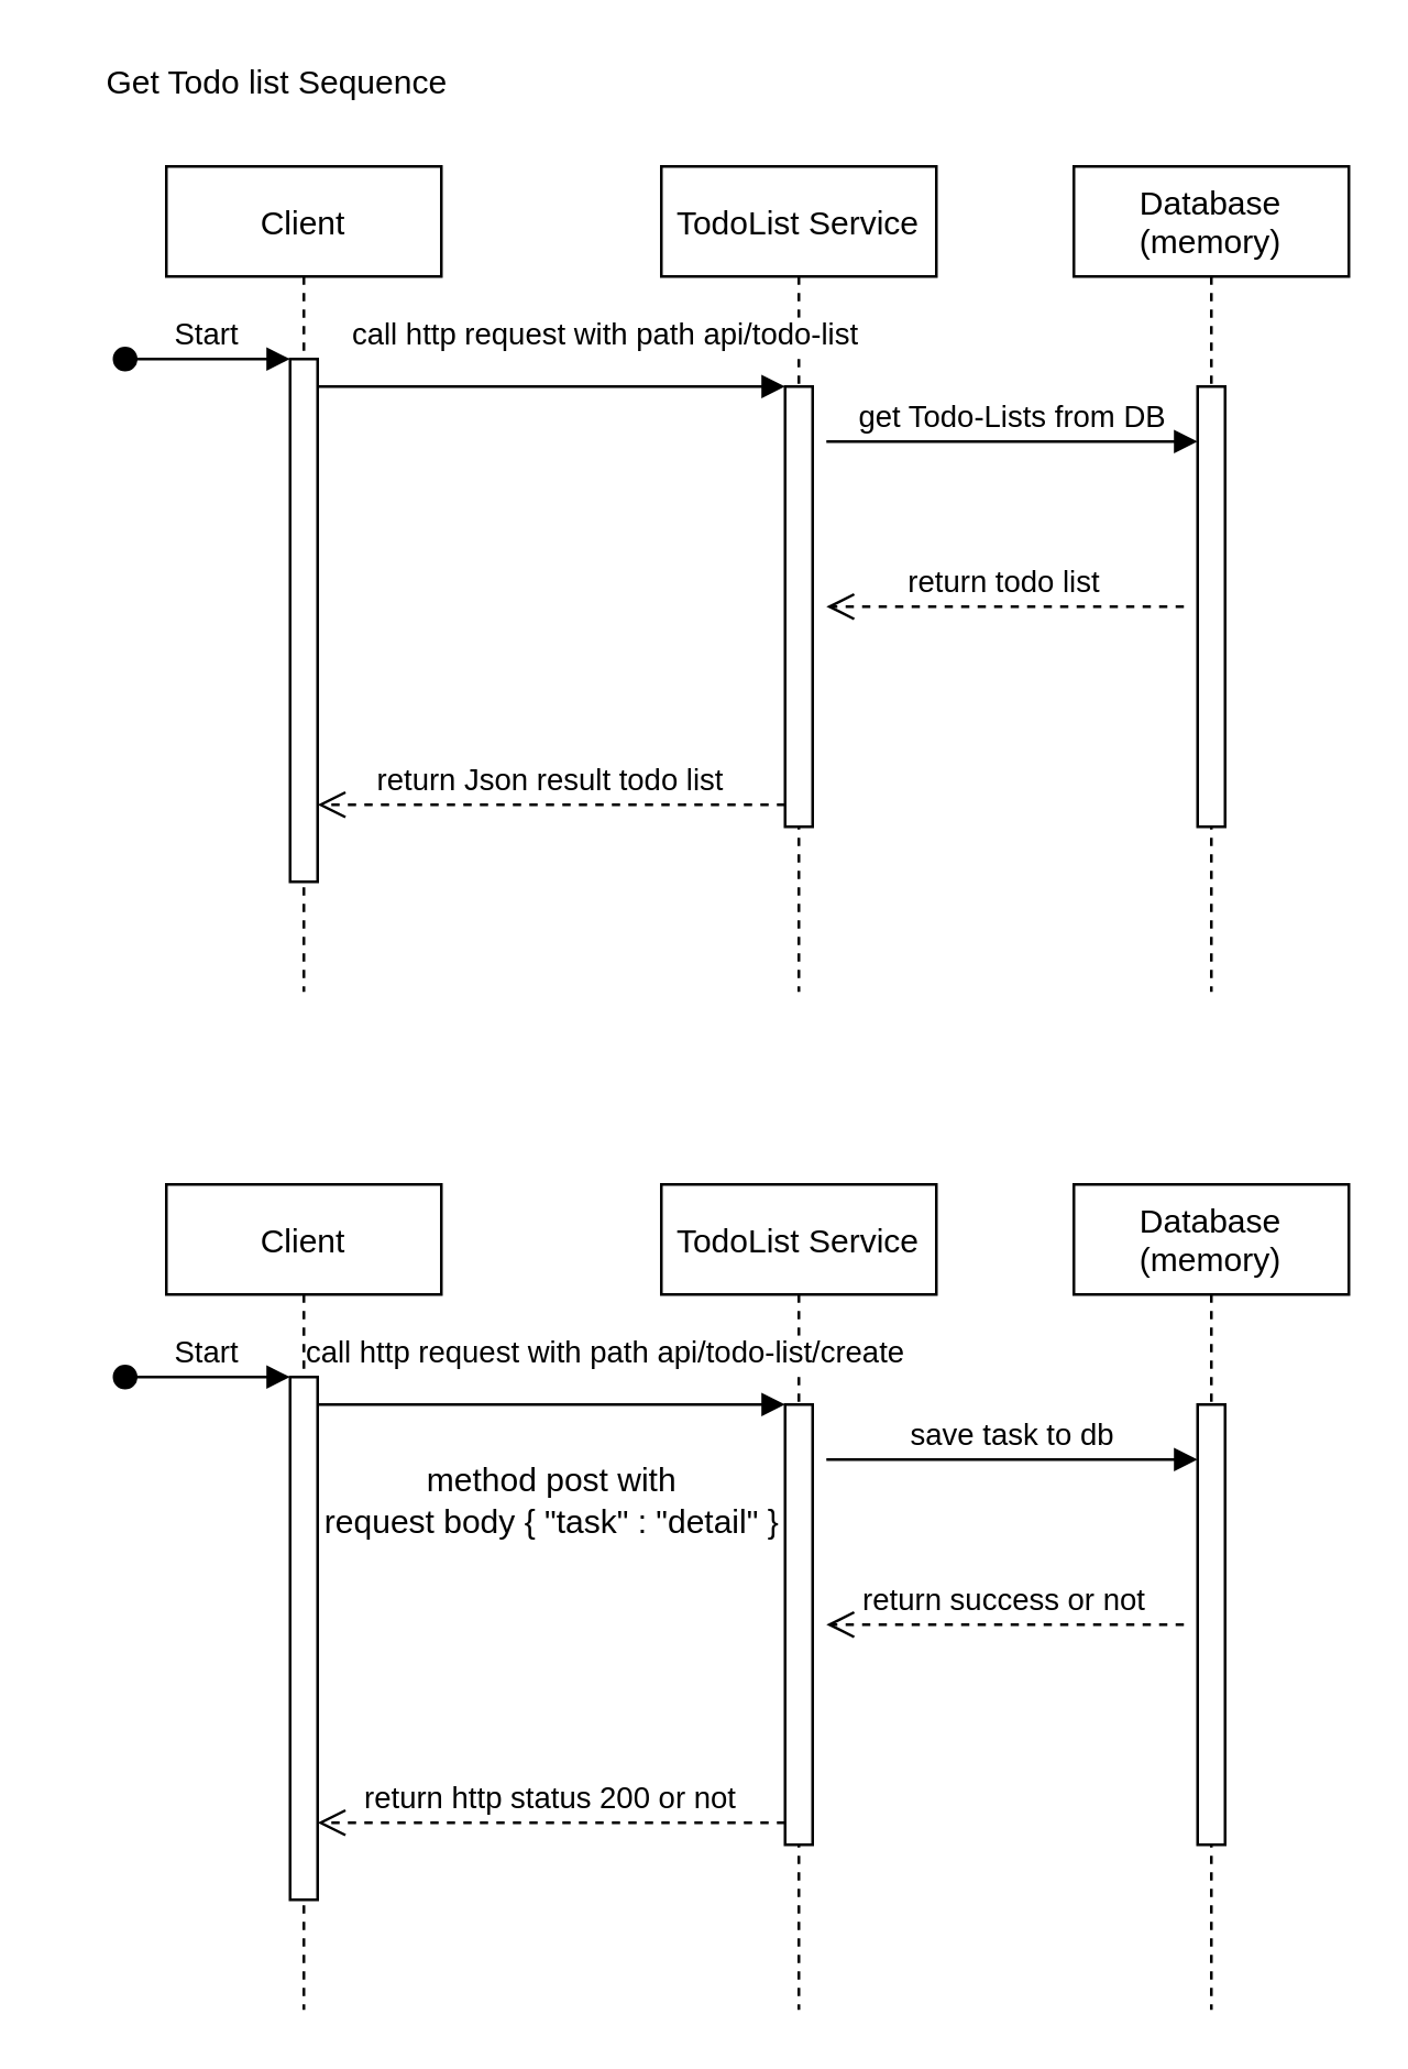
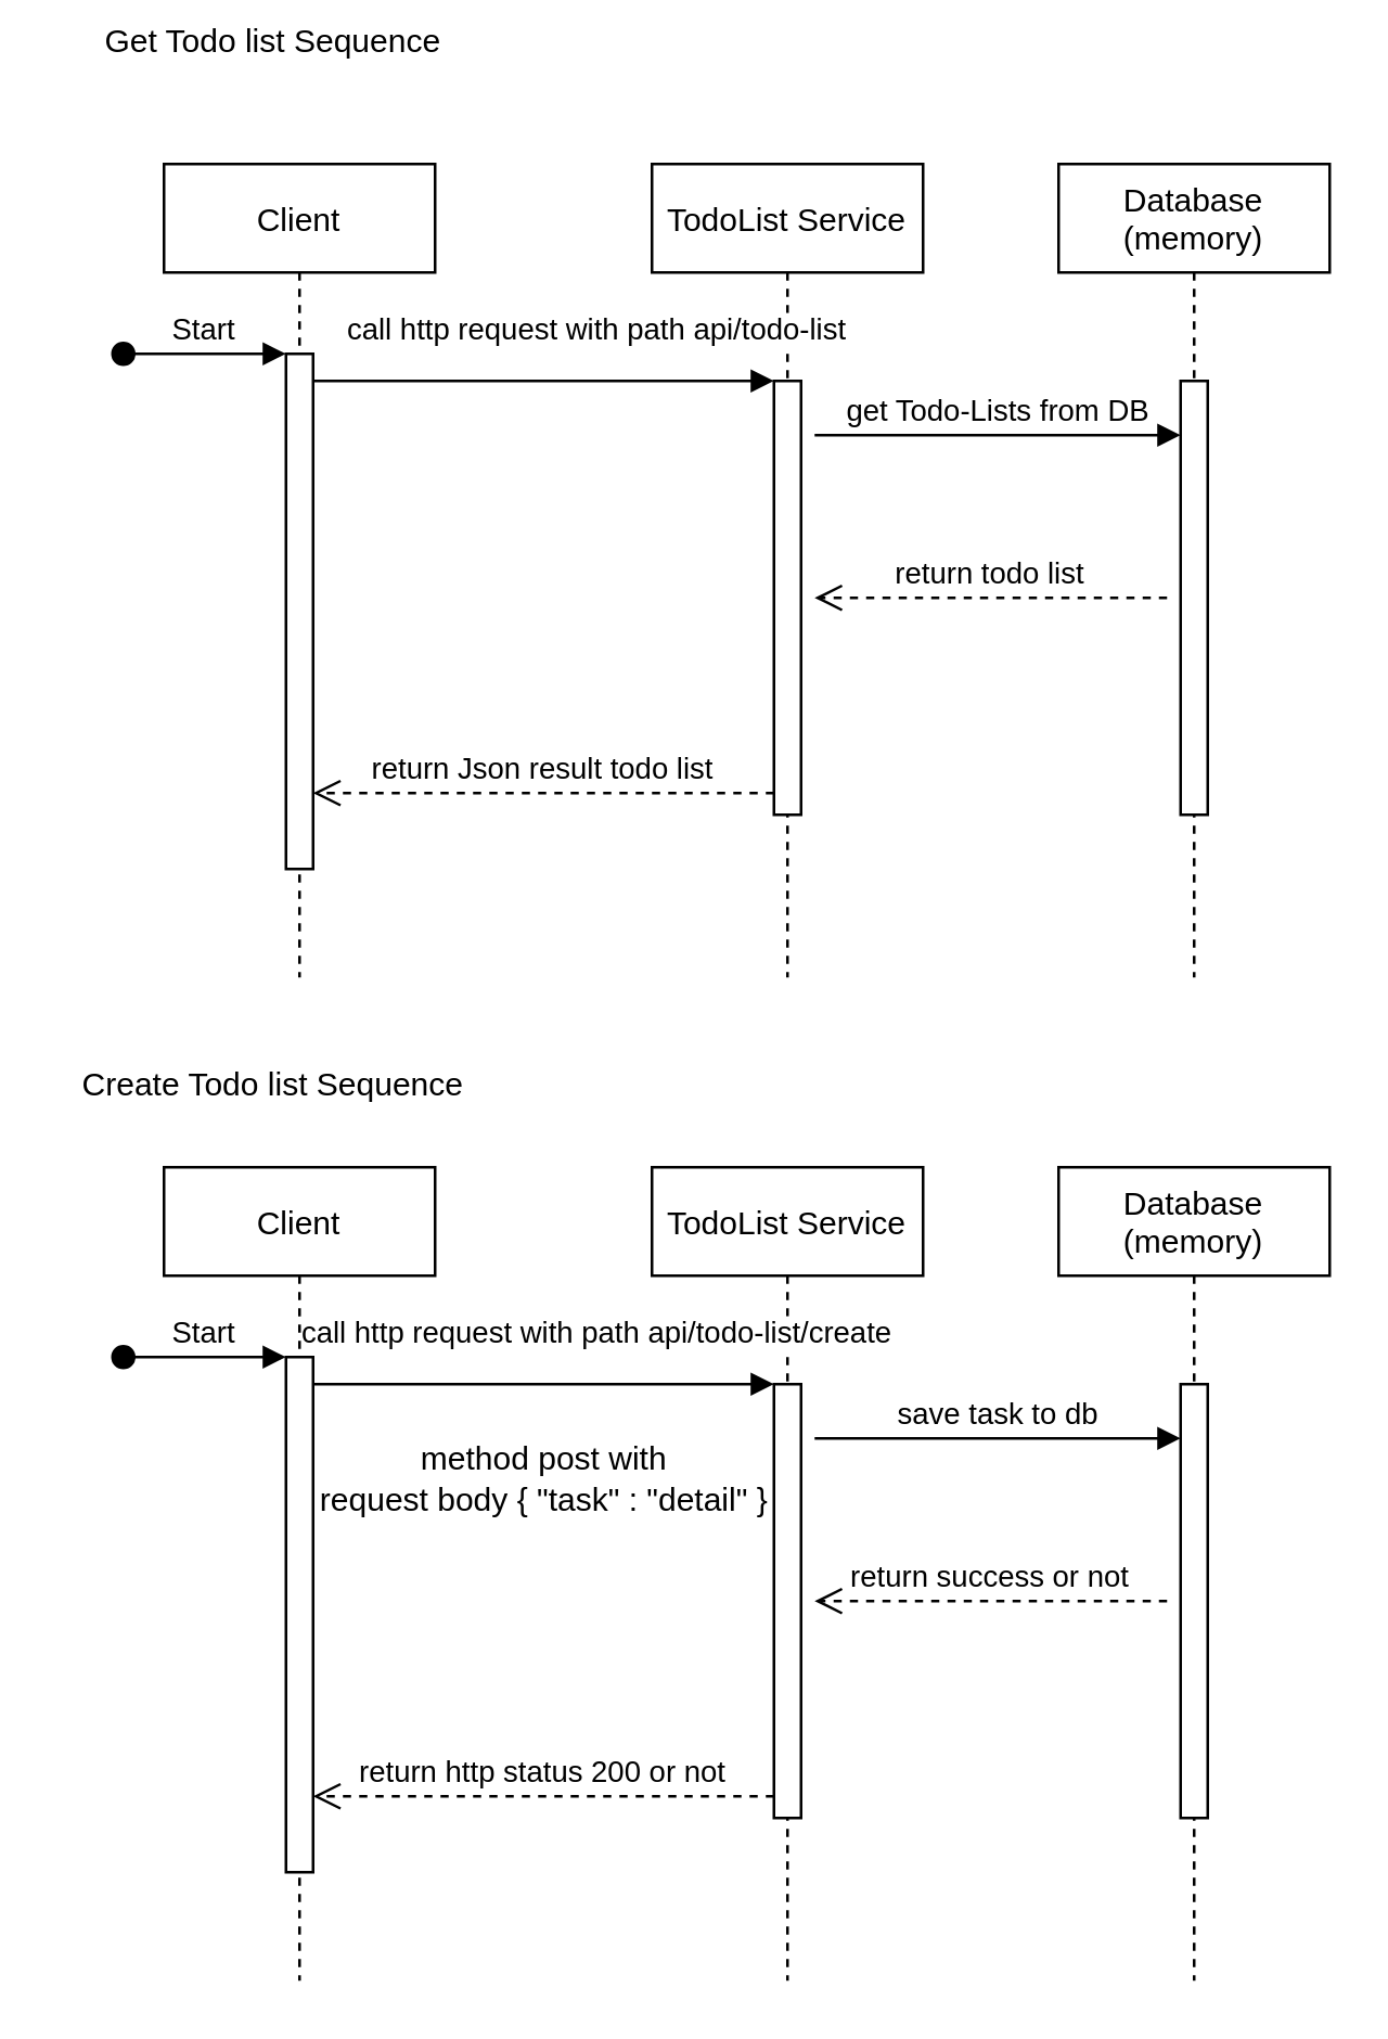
- <mxCell id="9" value="Get Todo list Sequence" style="text;html=1;align=center;verticalAlign=middle;resizable=0;points=[];autosize=1;" vertex="1" parent="1"><mxGeometry x="30" y="20" width="140" height="20" as="geometry" /></mxCell>
+ <mxCell id="9" value="Get Todo list Sequence" style="text;html=1;align=center;verticalAlign=middle;resizable=0;points=[];autosize=1;" vertex="1" parent="1"><mxGeometry x="30" y="5" width="140" height="20" as="geometry" /></mxCell>
+ <mxCell id="21" value="Create Todo list Sequence" style="text;html=1;align=center;verticalAlign=middle;resizable=0;points=[];autosize=1;" vertex="1" parent="1"><mxGeometry x="20" y="390" width="160" height="20" as="geometry" /></mxCell>
